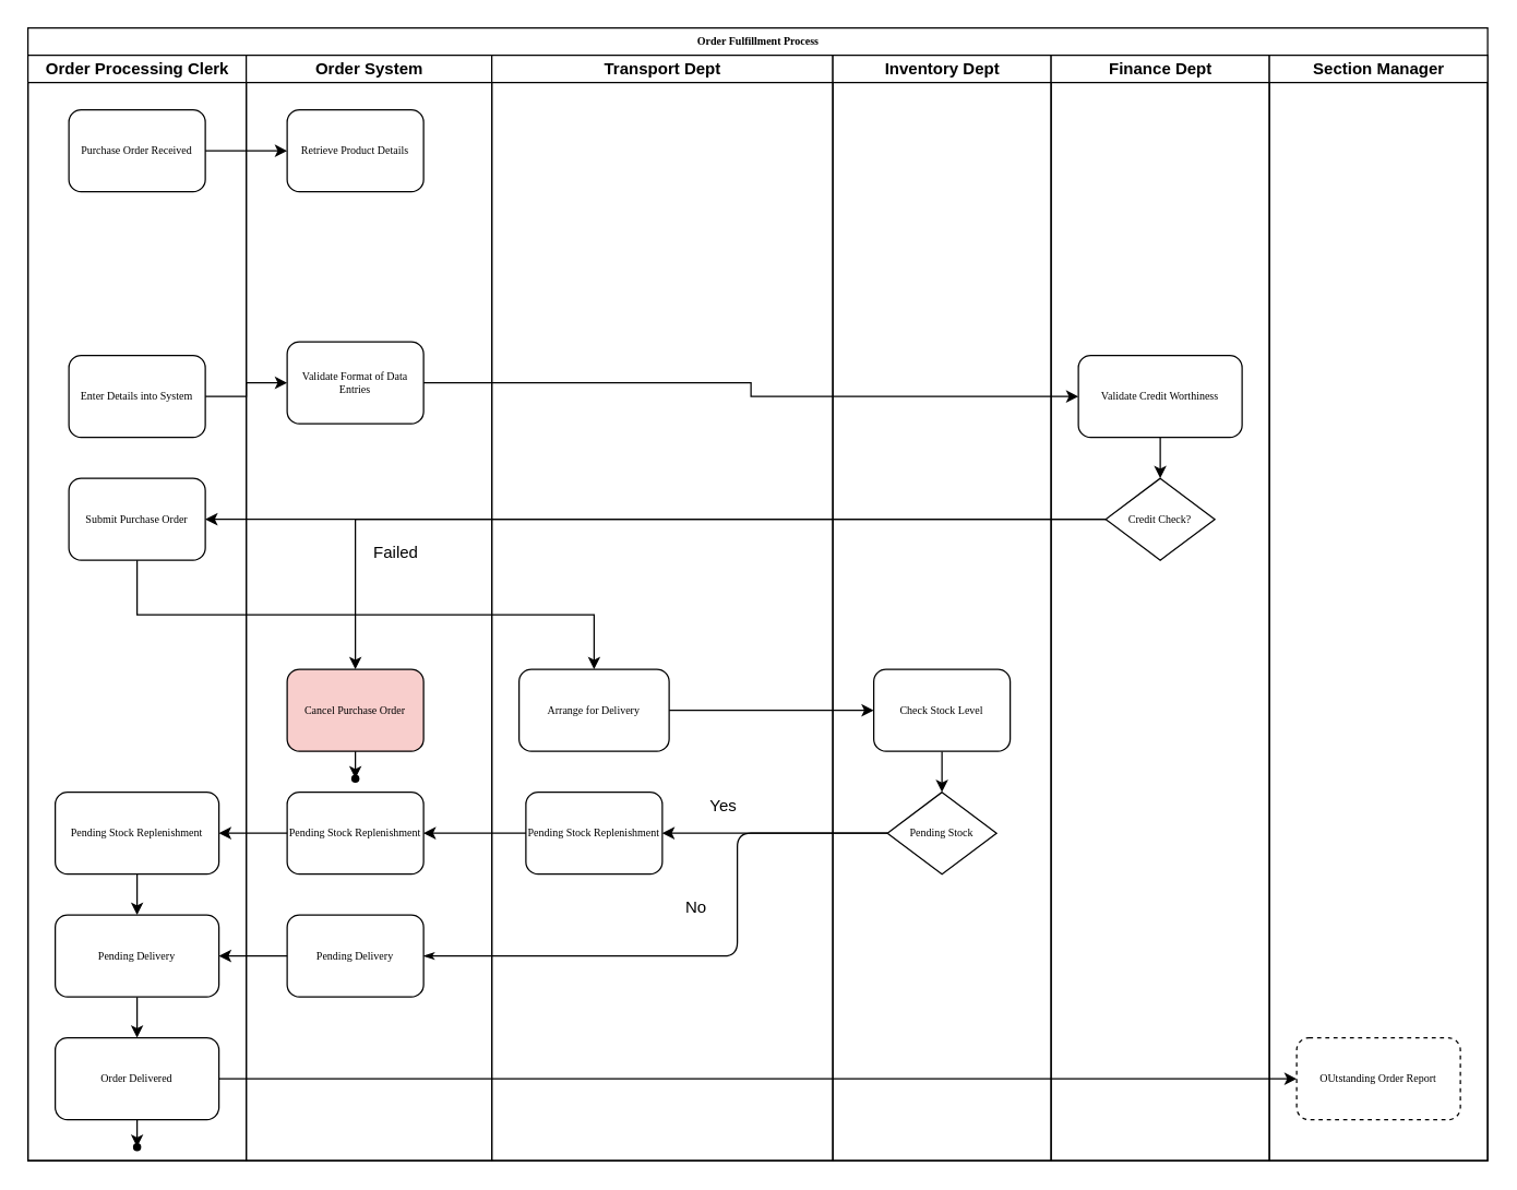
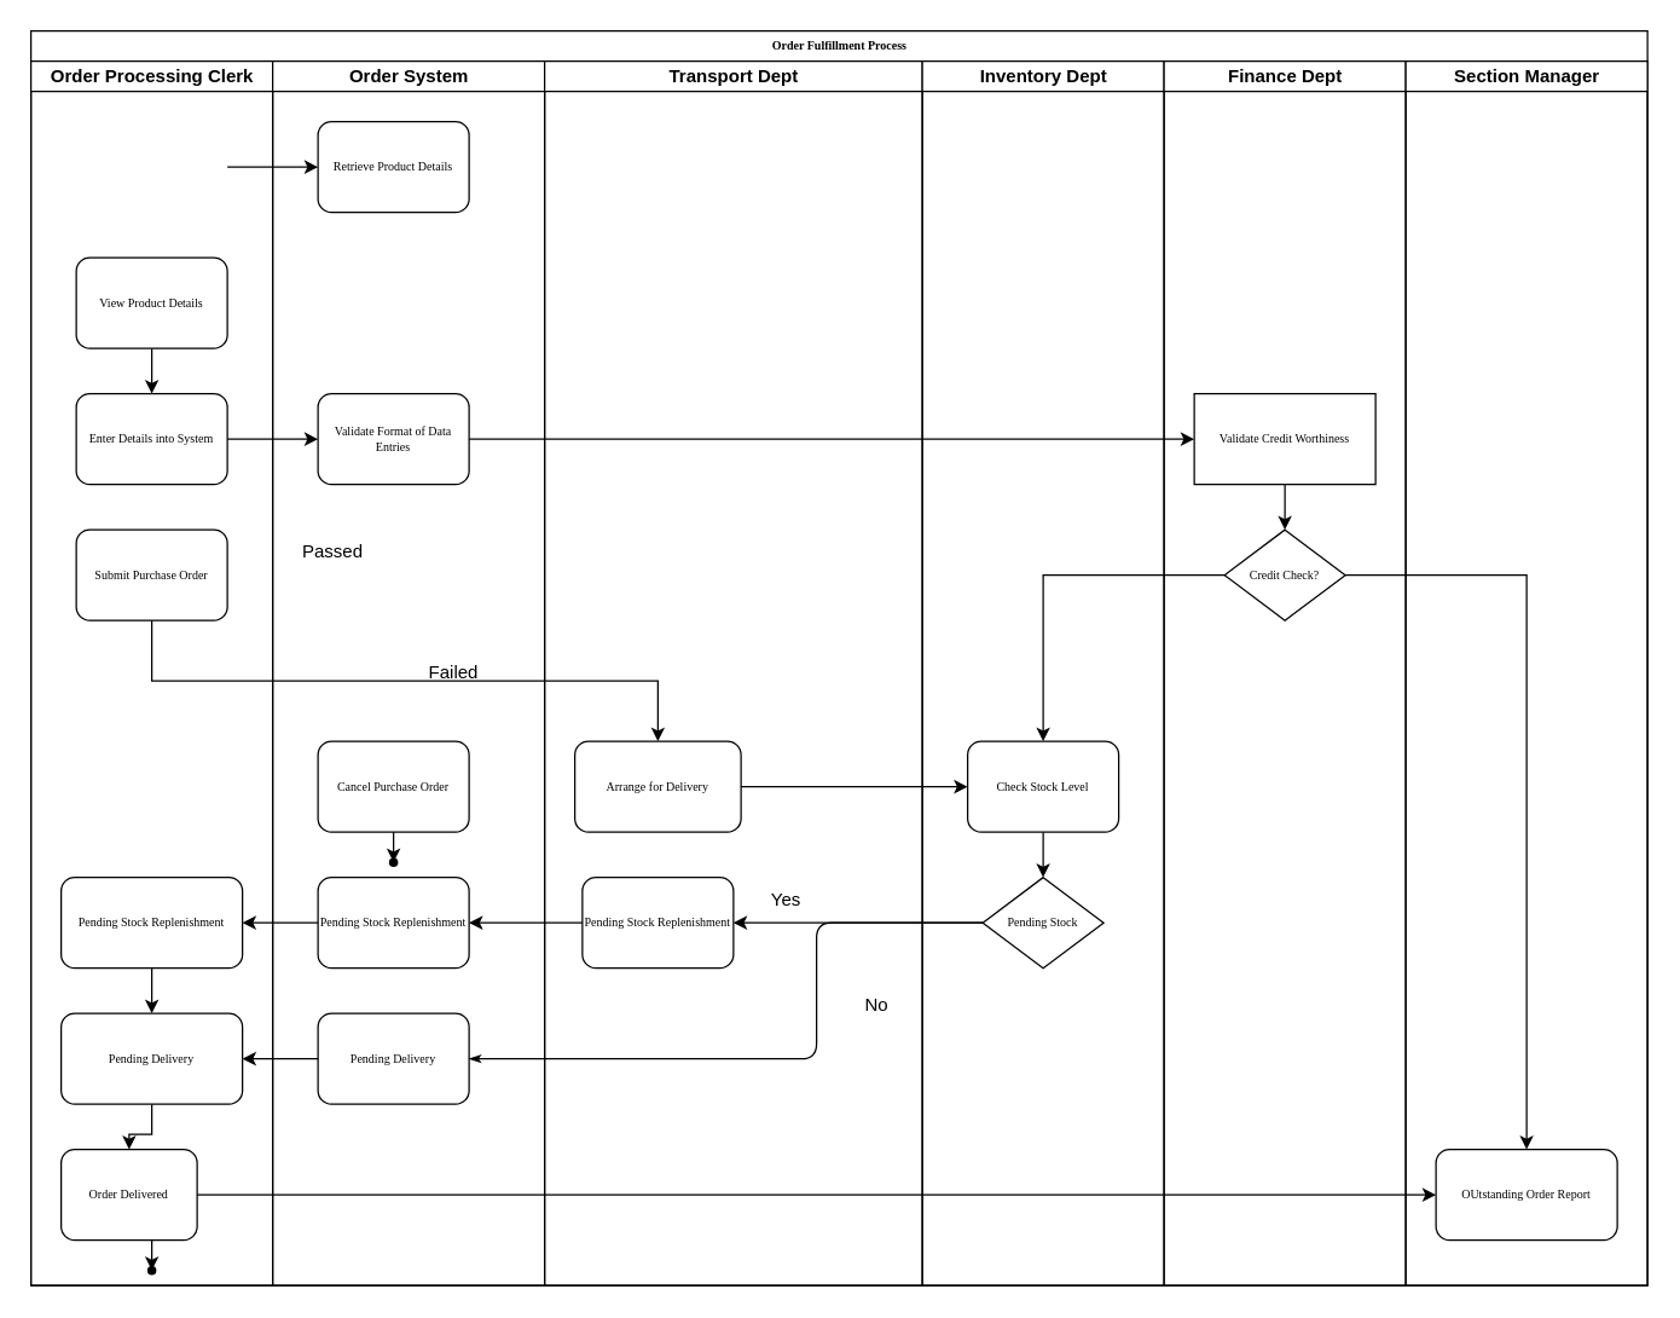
- <mxCell id="4" value="Purchase Order Received" style="rounded=1;whiteSpace=wrap;html=1;shadow=0;labelBackgroundColor=none;strokeWidth=1;fontFamily=Verdana;fontSize=8;align=center;" parent="3" vertex="1"><mxGeometry x="30" y="40" width="100" height="60" as="geometry" /></mxCell>
+ <mxCell id="6" value="View&amp;nbsp;Product Details" style="rounded=1;whiteSpace=wrap;html=1;shadow=0;labelBackgroundColor=none;strokeWidth=1;fontFamily=Verdana;fontSize=8;align=center;" parent="3" vertex="1"><mxGeometry x="30" y="130" width="100" height="60" as="geometry" /></mxCell>
+ <mxCell id="5" value="" style="edgeStyle=orthogonalEdgeStyle;rounded=0;orthogonalLoop=1;jettySize=auto;html=1;" edge="1" parent="3" source="6" target="7"><mxGeometry relative="1" as="geometry" /></mxCell>
- <mxCell id="18" value="Validate Format of Data Entries" style="whiteSpace=wrap;html=1;fontSize=8;fontFamily=Verdana;rounded=1;shadow=0;labelBackgroundColor=none;strokeWidth=1;" vertex="1" parent="16"><mxGeometry x="30" y="210" width="100" height="60" as="geometry" /></mxCell>
+ <mxCell id="18" value="Validate Format of Data Entries" style="whiteSpace=wrap;html=1;fontSize=8;fontFamily=Verdana;rounded=1;shadow=0;labelBackgroundColor=none;strokeWidth=1;" vertex="1" parent="16"><mxGeometry x="30" y="220" width="100" height="60" as="geometry" /></mxCell>
- <mxCell id="37" value="Validate Credit Worthiness" style="whiteSpace=wrap;html=1;fontSize=8;fontFamily=Verdana;rounded=1;shadow=0;labelBackgroundColor=none;strokeWidth=1;" vertex="1" parent="35"><mxGeometry x="20" y="220" width="120" height="60" as="geometry" /></mxCell>
+ <mxCell id="37" value="Validate Credit Worthiness" style="whiteSpace=wrap;html=1;fontSize=8;fontFamily=Verdana;shadow=0;labelBackgroundColor=none;strokeWidth=1;rounded=0;" vertex="1" parent="35"><mxGeometry x="20" y="220" width="120" height="60" as="geometry" /></mxCell>
+ <mxCell id="23" value="Passed" style="text;html=1;strokeColor=none;fillColor=none;align=center;verticalAlign=middle;whiteSpace=wrap;rounded=0;" vertex="1" parent="16"><mxGeometry x="10" y="310" width="60" height="30" as="geometry" /></mxCell>
- <mxCell id="44" value="" style="edgeStyle=orthogonalEdgeStyle;rounded=0;orthogonalLoop=1;jettySize=auto;html=1;entryX=1;entryY=0.5;entryDx=0;entryDy=0;" edge="1" parent="2" source="38" target="8"><mxGeometry relative="1" as="geometry"><mxPoint x="140" y="360" as="targetPoint" /></mxGeometry></mxCell>
+ <mxCell id="44" value="" style="edgeStyle=orthogonalEdgeStyle;rounded=0;orthogonalLoop=1;jettySize=auto;html=1;" edge="1" parent="2" source="38" target="40"><mxGeometry relative="1" as="geometry"><mxPoint x="140" y="360" as="targetPoint" /></mxGeometry></mxCell>
- <mxCell id="21" value="Failed" style="text;html=1;strokeColor=none;fillColor=none;align=center;verticalAlign=middle;whiteSpace=wrap;rounded=0;" vertex="1" parent="16"><mxGeometry x="80" y="350" width="60" height="30" as="geometry" /></mxCell>
+ <mxCell id="21" value="Failed" style="text;html=1;strokeColor=none;fillColor=none;align=center;verticalAlign=middle;whiteSpace=wrap;rounded=0;" vertex="1" parent="16"><mxGeometry x="90" y="390" width="60" height="30" as="geometry" /></mxCell>
- <mxCell id="45" style="edgeStyle=orthogonalEdgeStyle;rounded=0;orthogonalLoop=1;jettySize=auto;html=1;" edge="1" parent="2" source="38" target="20"><mxGeometry relative="1" as="geometry" /></mxCell>
+ <mxCell id="45" style="edgeStyle=orthogonalEdgeStyle;rounded=0;orthogonalLoop=1;jettySize=auto;html=1;" edge="1" parent="2" source="38" target="34"><mxGeometry relative="1" as="geometry" /></mxCell>
- <mxCell id="20" value="Cancel Purchase Order" style="rounded=1;whiteSpace=wrap;html=1;shadow=0;labelBackgroundColor=none;strokeWidth=1;fontFamily=Verdana;fontSize=8;align=center;fillColor=#f8cecc;" parent="16" vertex="1"><mxGeometry x="30" y="450" width="100" height="60" as="geometry" /></mxCell>
+ <mxCell id="20" value="Cancel Purchase Order" style="rounded=1;whiteSpace=wrap;html=1;shadow=0;labelBackgroundColor=none;strokeWidth=1;fontFamily=Verdana;fontSize=8;align=center;" parent="16" vertex="1"><mxGeometry x="30" y="450" width="100" height="60" as="geometry" /></mxCell>
- <mxCell id="29" value="Yes" style="text;html=1;strokeColor=none;fillColor=none;align=center;verticalAlign=middle;whiteSpace=wrap;rounded=0;" vertex="1" parent="26"><mxGeometry x="140" y="535" width="60" height="30" as="geometry" /></mxCell>
+ <mxCell id="29" value="Yes" style="text;html=1;strokeColor=none;fillColor=none;align=center;verticalAlign=middle;whiteSpace=wrap;rounded=0;" vertex="1" parent="26"><mxGeometry x="130" y="540" width="60" height="30" as="geometry" /></mxCell>
- <mxCell id="30" value="No" style="text;html=1;strokeColor=none;fillColor=none;align=center;verticalAlign=middle;whiteSpace=wrap;rounded=0;" vertex="1" parent="26"><mxGeometry x="120" y="610" width="60" height="30" as="geometry" /></mxCell>
+ <mxCell id="30" value="No" style="text;html=1;strokeColor=none;fillColor=none;align=center;verticalAlign=middle;whiteSpace=wrap;rounded=0;" vertex="1" parent="26"><mxGeometry x="190" y="610" width="60" height="30" as="geometry" /></mxCell>
- <mxCell id="13" value="Order Delivered" style="rounded=1;whiteSpace=wrap;html=1;fontSize=8;fontFamily=Verdana;shadow=0;labelBackgroundColor=none;strokeWidth=1;" vertex="1" parent="3"><mxGeometry x="20" y="720" width="120" height="60" as="geometry" /></mxCell>
+ <mxCell id="13" value="Order Delivered" style="rounded=1;whiteSpace=wrap;html=1;fontSize=8;fontFamily=Verdana;shadow=0;labelBackgroundColor=none;strokeWidth=1;" vertex="1" parent="3"><mxGeometry x="20" y="720" width="90" height="60" as="geometry" /></mxCell>
- <mxCell id="40" value="OUtstanding Order Report" style="rounded=1;whiteSpace=wrap;html=1;fontSize=8;fontFamily=Verdana;shadow=0;labelBackgroundColor=none;strokeWidth=1;dashed=1;" vertex="1" parent="39"><mxGeometry x="20" y="720" width="120" height="60" as="geometry" /></mxCell>
+ <mxCell id="40" value="OUtstanding Order Report" style="rounded=1;whiteSpace=wrap;html=1;fontSize=8;fontFamily=Verdana;shadow=0;labelBackgroundColor=none;strokeWidth=1;" vertex="1" parent="39"><mxGeometry x="20" y="720" width="120" height="60" as="geometry" /></mxCell>
